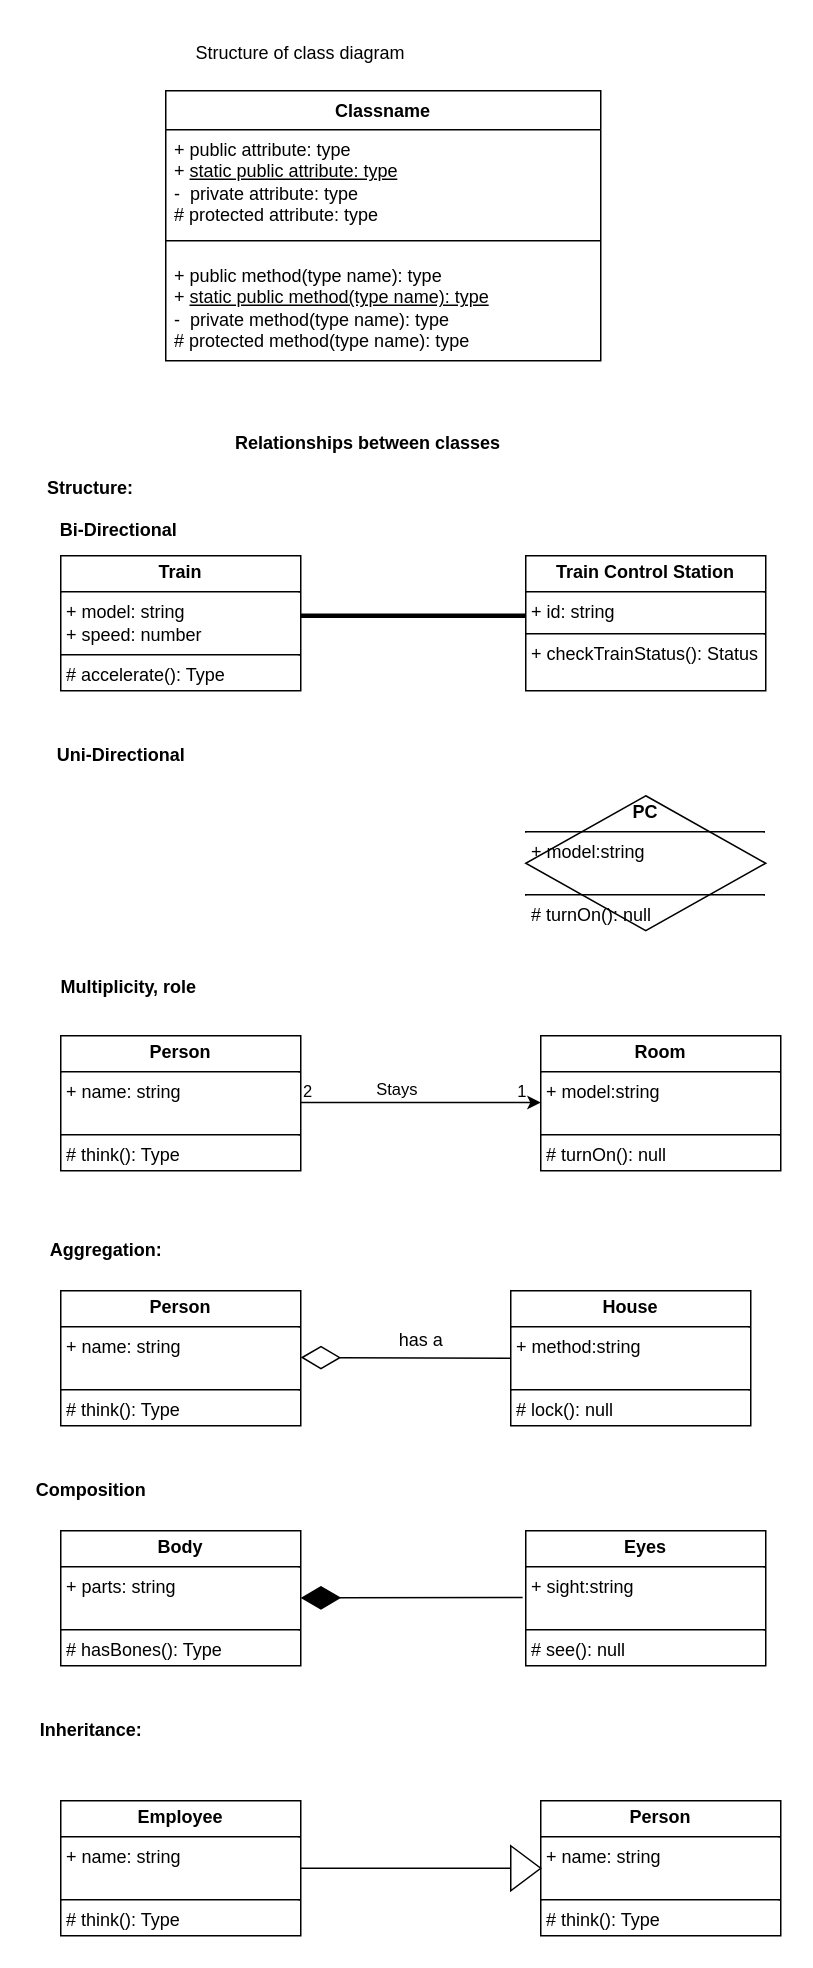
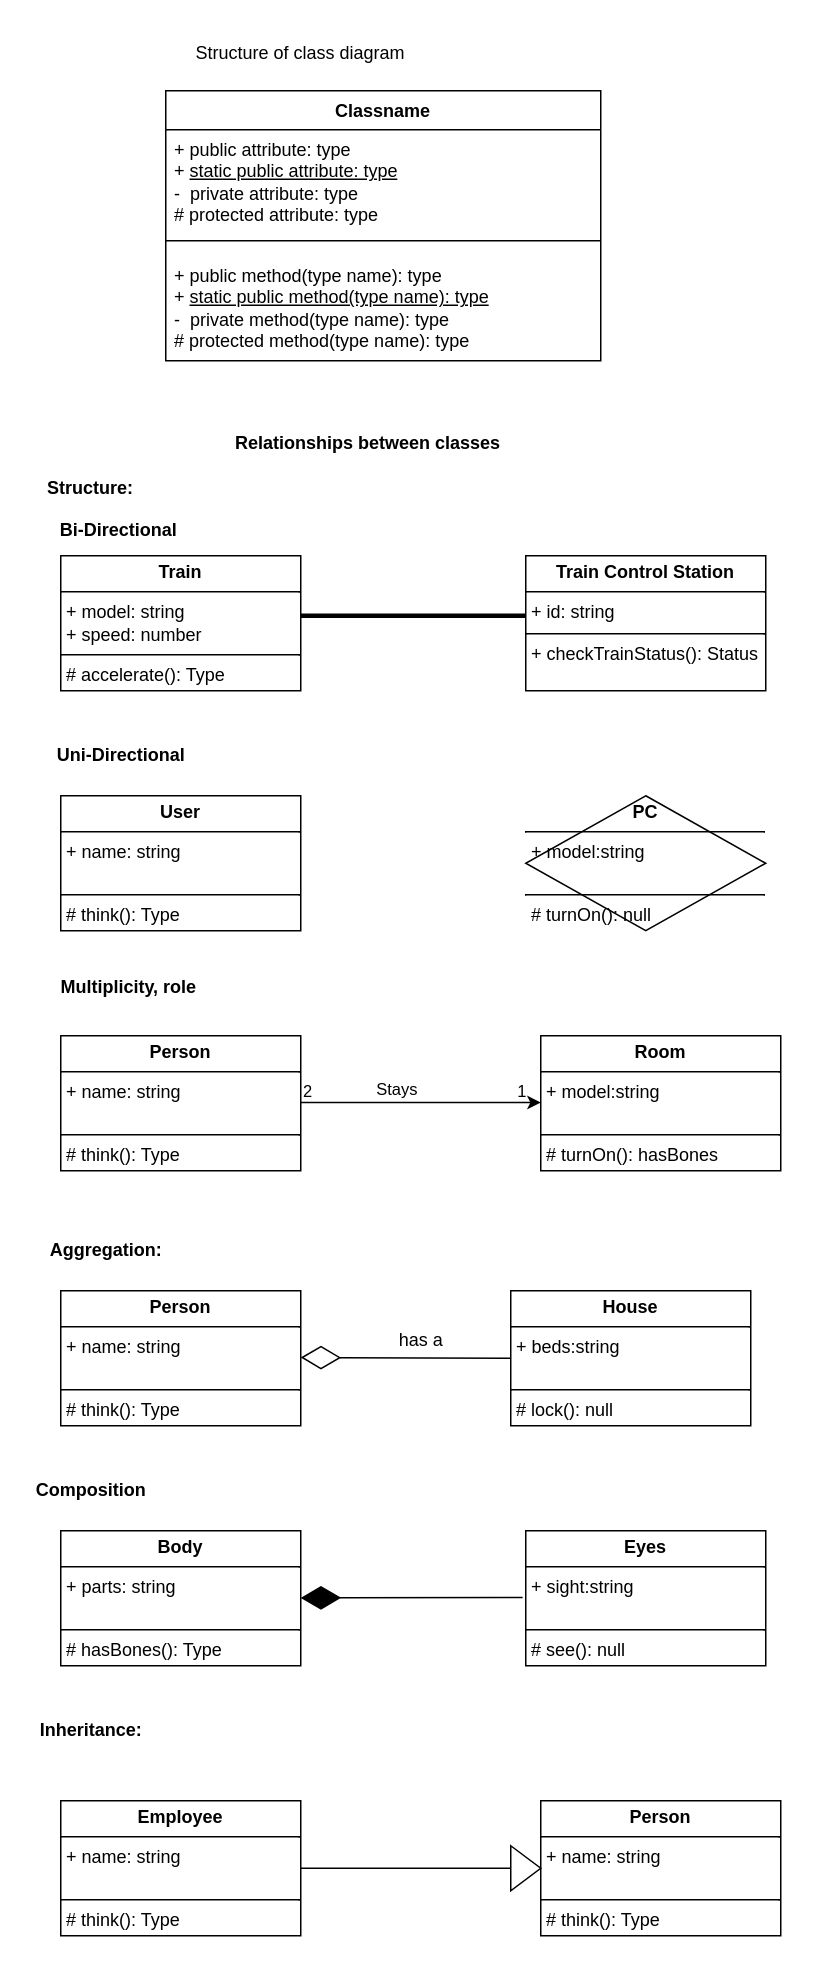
+ <mxCell id="14" value="&lt;p style=&quot;margin:0px;margin-top:4px;text-align:center;&quot;&gt;&lt;b&gt;User&lt;/b&gt;&lt;/p&gt;&lt;hr size=&quot;1&quot; style=&quot;border-style:solid;&quot;&gt;&lt;p style=&quot;margin:0px;margin-left:4px;&quot;&gt;+ name: string&lt;/p&gt;&lt;p style=&quot;margin:0px;margin-left:4px;&quot;&gt;&lt;br&gt;&lt;/p&gt;&lt;hr size=&quot;1&quot; style=&quot;border-style:solid;&quot;&gt;&lt;p style=&quot;margin:0px;margin-left:4px;&quot;&gt;# think(): Type&lt;/p&gt;" style="verticalAlign=top;align=left;overflow=fill;html=1;whiteSpace=wrap;" vertex="1" parent="1"><mxGeometry x="40" y="530" width="160" height="90" as="geometry" /></mxCell>
- <mxCell id="22" value="&lt;p style=&quot;margin:0px;margin-top:4px;text-align:center;&quot;&gt;&lt;b&gt;Room&lt;/b&gt;&lt;/p&gt;&lt;hr size=&quot;1&quot; style=&quot;border-style:solid;&quot;&gt;&lt;p style=&quot;margin:0px;margin-left:4px;&quot;&gt;+ model:string&lt;/p&gt;&lt;p style=&quot;margin:0px;margin-left:4px;&quot;&gt;&lt;br&gt;&lt;/p&gt;&lt;hr size=&quot;1&quot; style=&quot;border-style:solid;&quot;&gt;&lt;p style=&quot;margin:0px;margin-left:4px;&quot;&gt;# turnOn(): null&lt;/p&gt;" style="verticalAlign=top;align=left;overflow=fill;html=1;whiteSpace=wrap;" vertex="1" parent="1"><mxGeometry x="360" y="690" width="160" height="90" as="geometry" /></mxCell>
+ <mxCell id="22" value="&lt;p style=&quot;margin:0px;margin-top:4px;text-align:center;&quot;&gt;&lt;b&gt;Room&lt;/b&gt;&lt;/p&gt;&lt;hr size=&quot;1&quot; style=&quot;border-style:solid;&quot;&gt;&lt;p style=&quot;margin:0px;margin-left:4px;&quot;&gt;+ model:string&lt;/p&gt;&lt;p style=&quot;margin:0px;margin-left:4px;&quot;&gt;&lt;br&gt;&lt;/p&gt;&lt;hr size=&quot;1&quot; style=&quot;border-style:solid;&quot;&gt;&lt;p style=&quot;margin:0px;margin-left:4px;&quot;&gt;# turnOn(): hasBones&lt;/p&gt;" style="verticalAlign=top;align=left;overflow=fill;html=1;whiteSpace=wrap;" vertex="1" parent="1"><mxGeometry x="360" y="690" width="160" height="90" as="geometry" /></mxCell>
- <mxCell id="27" value="&lt;p style=&quot;margin:0px;margin-top:4px;text-align:center;&quot;&gt;&lt;b&gt;House&lt;/b&gt;&lt;/p&gt;&lt;hr size=&quot;1&quot; style=&quot;border-style:solid;&quot;&gt;&lt;p style=&quot;margin:0px;margin-left:4px;&quot;&gt;+ method:string&lt;/p&gt;&lt;p style=&quot;margin:0px;margin-left:4px;&quot;&gt;&lt;br&gt;&lt;/p&gt;&lt;hr size=&quot;1&quot; style=&quot;border-style:solid;&quot;&gt;&lt;p style=&quot;margin:0px;margin-left:4px;&quot;&gt;# lock(): null&lt;/p&gt;" style="verticalAlign=top;align=left;overflow=fill;html=1;whiteSpace=wrap;" vertex="1" parent="1"><mxGeometry x="340" y="860" width="160" height="90" as="geometry" /></mxCell>
+ <mxCell id="27" value="&lt;p style=&quot;margin:0px;margin-top:4px;text-align:center;&quot;&gt;&lt;b&gt;House&lt;/b&gt;&lt;/p&gt;&lt;hr size=&quot;1&quot; style=&quot;border-style:solid;&quot;&gt;&lt;p style=&quot;margin:0px;margin-left:4px;&quot;&gt;+ beds:string&lt;/p&gt;&lt;p style=&quot;margin:0px;margin-left:4px;&quot;&gt;&lt;br&gt;&lt;/p&gt;&lt;hr size=&quot;1&quot; style=&quot;border-style:solid;&quot;&gt;&lt;p style=&quot;margin:0px;margin-left:4px;&quot;&gt;# lock(): null&lt;/p&gt;" style="verticalAlign=top;align=left;overflow=fill;html=1;whiteSpace=wrap;" vertex="1" parent="1"><mxGeometry x="340" y="860" width="160" height="90" as="geometry" /></mxCell>
